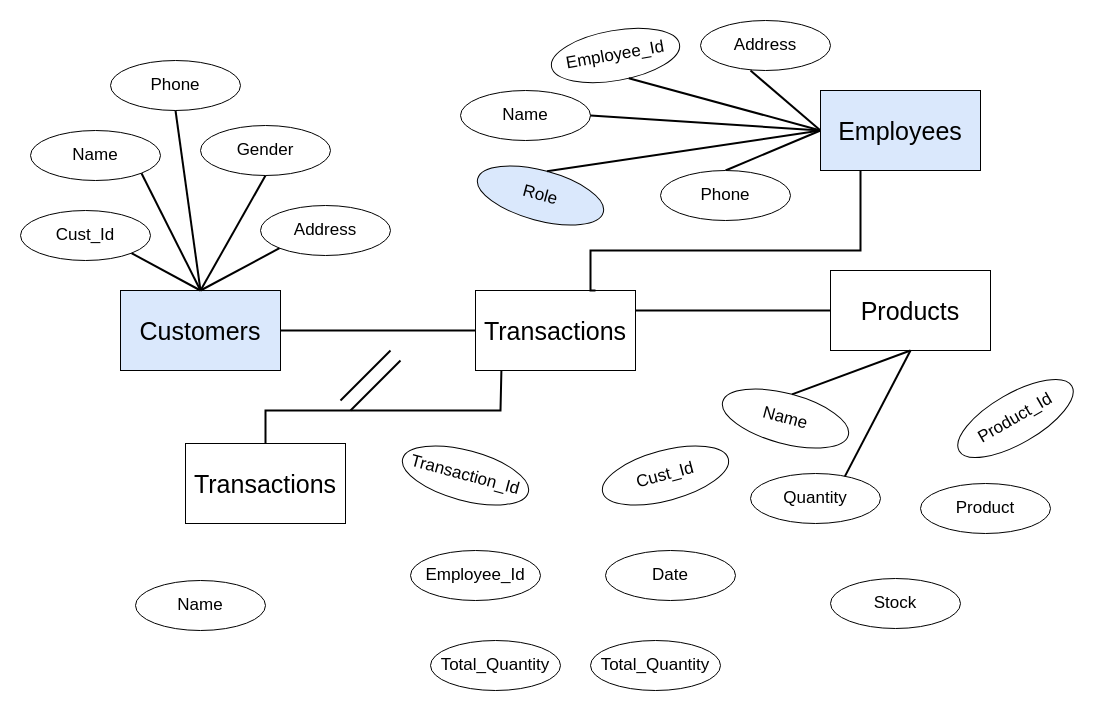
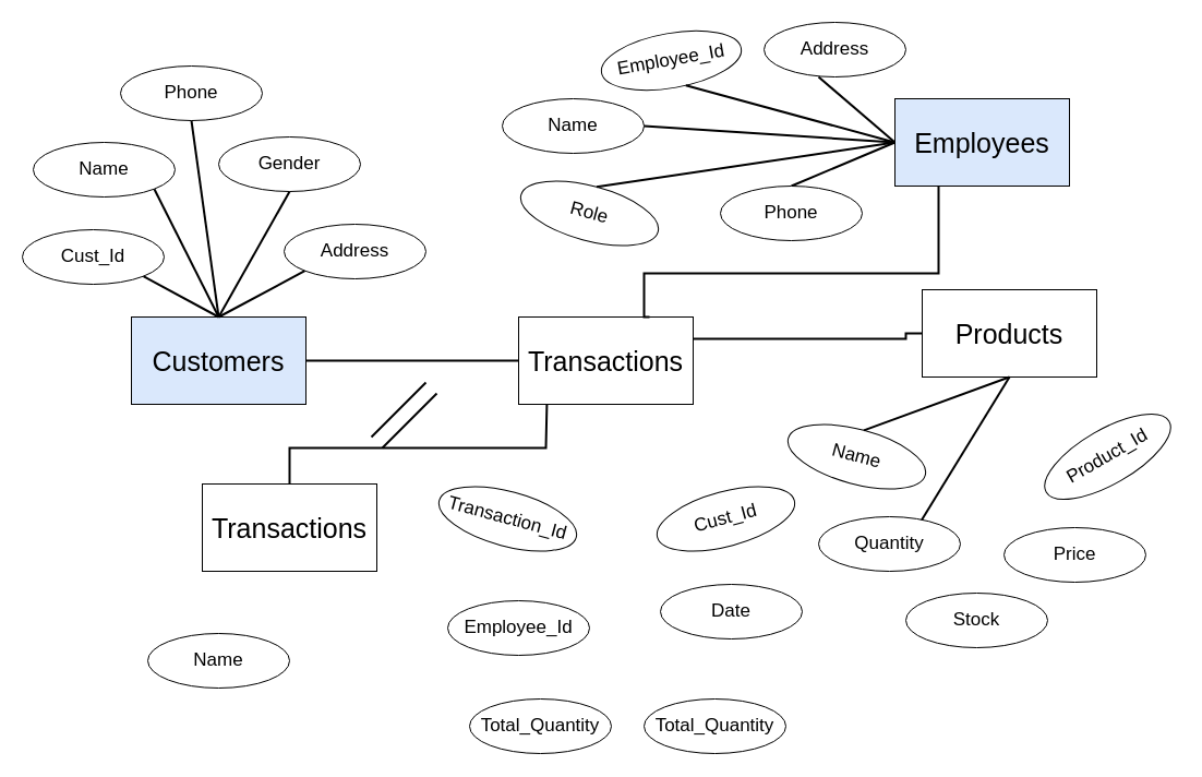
- <mxCell id="24" value="Role" style="ellipse;whiteSpace=wrap;html=1;fontSize=17;rotation=15;fillColor=#dae8fc;" vertex="1" parent="1"><mxGeometry x="475" y="170" width="130" height="50" as="geometry" /></mxCell>
+ <mxCell id="24" value="Role" style="ellipse;whiteSpace=wrap;html=1;fontSize=17;rotation=15;" vertex="1" parent="1"><mxGeometry x="475" y="170" width="130" height="50" as="geometry" /></mxCell>
- <mxCell id="5" value="Products" style="rounded=0;whiteSpace=wrap;html=1;fontSize=25;" parent="1" vertex="1"><mxGeometry x="830" y="270" width="160" height="80" as="geometry" /></mxCell>
+ <mxCell id="5" value="Products" style="rounded=0;whiteSpace=wrap;html=1;fontSize=25;" parent="1" vertex="1"><mxGeometry x="845" y="265" width="160" height="80" as="geometry" /></mxCell>
- <mxCell id="38" value="Product" style="ellipse;whiteSpace=wrap;html=1;fontSize=17;" vertex="1" parent="1"><mxGeometry x="920" y="483" width="130" height="50" as="geometry" /></mxCell>
+ <mxCell id="38" value="Price" style="ellipse;whiteSpace=wrap;html=1;fontSize=17;" vertex="1" parent="1"><mxGeometry x="920" y="483" width="130" height="50" as="geometry" /></mxCell>
- <mxCell id="39" value="Date" style="ellipse;whiteSpace=wrap;html=1;fontSize=17;" vertex="1" parent="1"><mxGeometry x="605" y="550" width="130" height="50" as="geometry" /></mxCell>
+ <mxCell id="39" value="Date" style="ellipse;whiteSpace=wrap;html=1;fontSize=17;" vertex="1" parent="1"><mxGeometry x="605" y="535" width="130" height="50" as="geometry" /></mxCell>
- <mxCell id="40" value="Stock" style="ellipse;whiteSpace=wrap;html=1;fontSize=17;" vertex="1" parent="1"><mxGeometry x="830" y="578" width="130" height="50" as="geometry" /></mxCell>
+ <mxCell id="40" value="Stock" style="ellipse;whiteSpace=wrap;html=1;fontSize=17;" vertex="1" parent="1"><mxGeometry x="830" y="543" width="130" height="50" as="geometry" /></mxCell>
